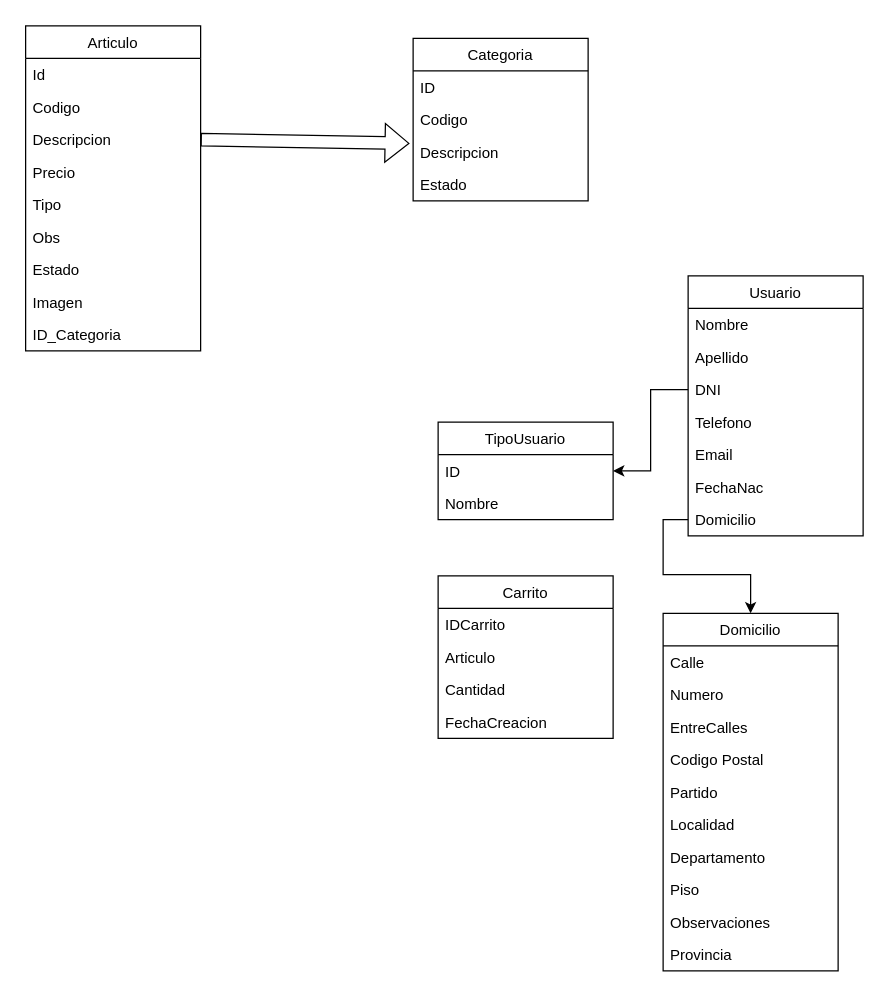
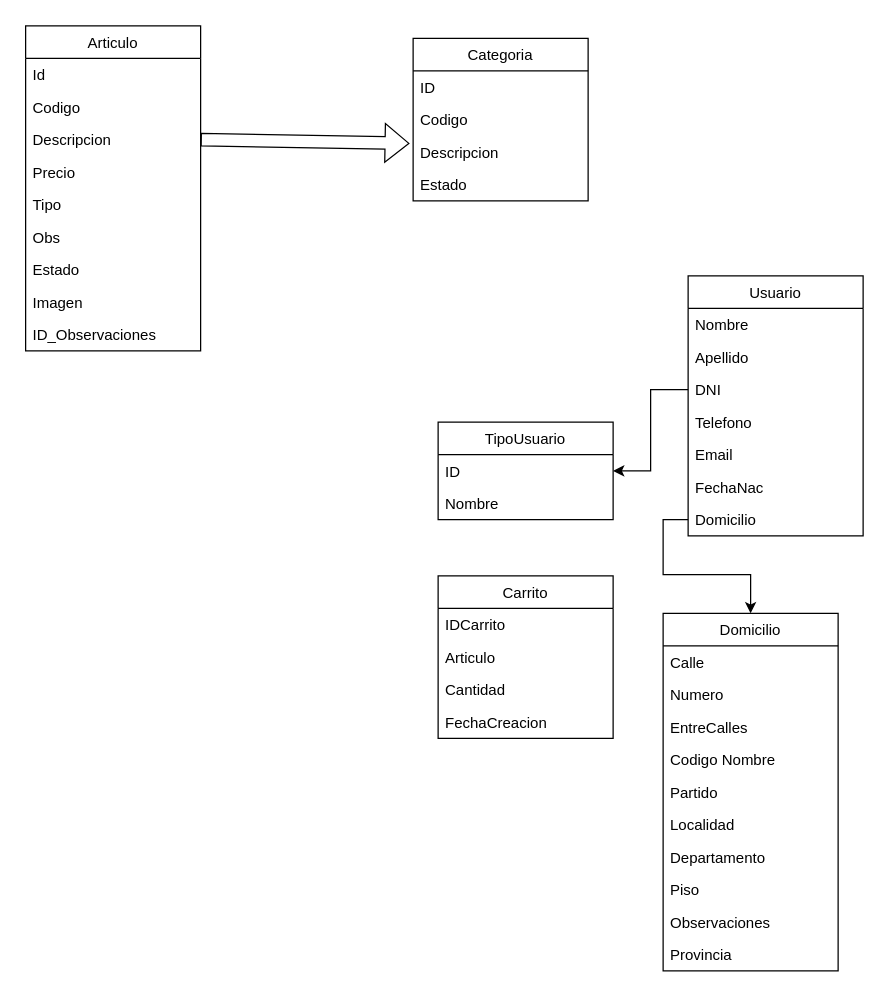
- <mxCell id="11" value="ID_Categoria" style="text;strokeColor=none;fillColor=none;align=left;verticalAlign=top;spacingLeft=4;spacingRight=4;overflow=hidden;rotatable=0;points=[[0,0.5],[1,0.5]];portConstraint=eastwest;" parent="2" vertex="1"><mxGeometry y="234" width="140" height="26" as="geometry" /></mxCell>
+ <mxCell id="11" value="ID_Observaciones" style="text;strokeColor=none;fillColor=none;align=left;verticalAlign=top;spacingLeft=4;spacingRight=4;overflow=hidden;rotatable=0;points=[[0,0.5],[1,0.5]];portConstraint=eastwest;" parent="2" vertex="1"><mxGeometry y="234" width="140" height="26" as="geometry" /></mxCell>
- <mxCell id="29" value="Codigo Postal" style="text;strokeColor=none;fillColor=none;align=left;verticalAlign=top;spacingLeft=4;spacingRight=4;overflow=hidden;rotatable=0;points=[[0,0.5],[1,0.5]];portConstraint=eastwest;" parent="25" vertex="1"><mxGeometry y="104" width="140" height="26" as="geometry" /></mxCell>
+ <mxCell id="29" value="Codigo Nombre" style="text;strokeColor=none;fillColor=none;align=left;verticalAlign=top;spacingLeft=4;spacingRight=4;overflow=hidden;rotatable=0;points=[[0,0.5],[1,0.5]];portConstraint=eastwest;" parent="25" vertex="1"><mxGeometry y="104" width="140" height="26" as="geometry" /></mxCell>
